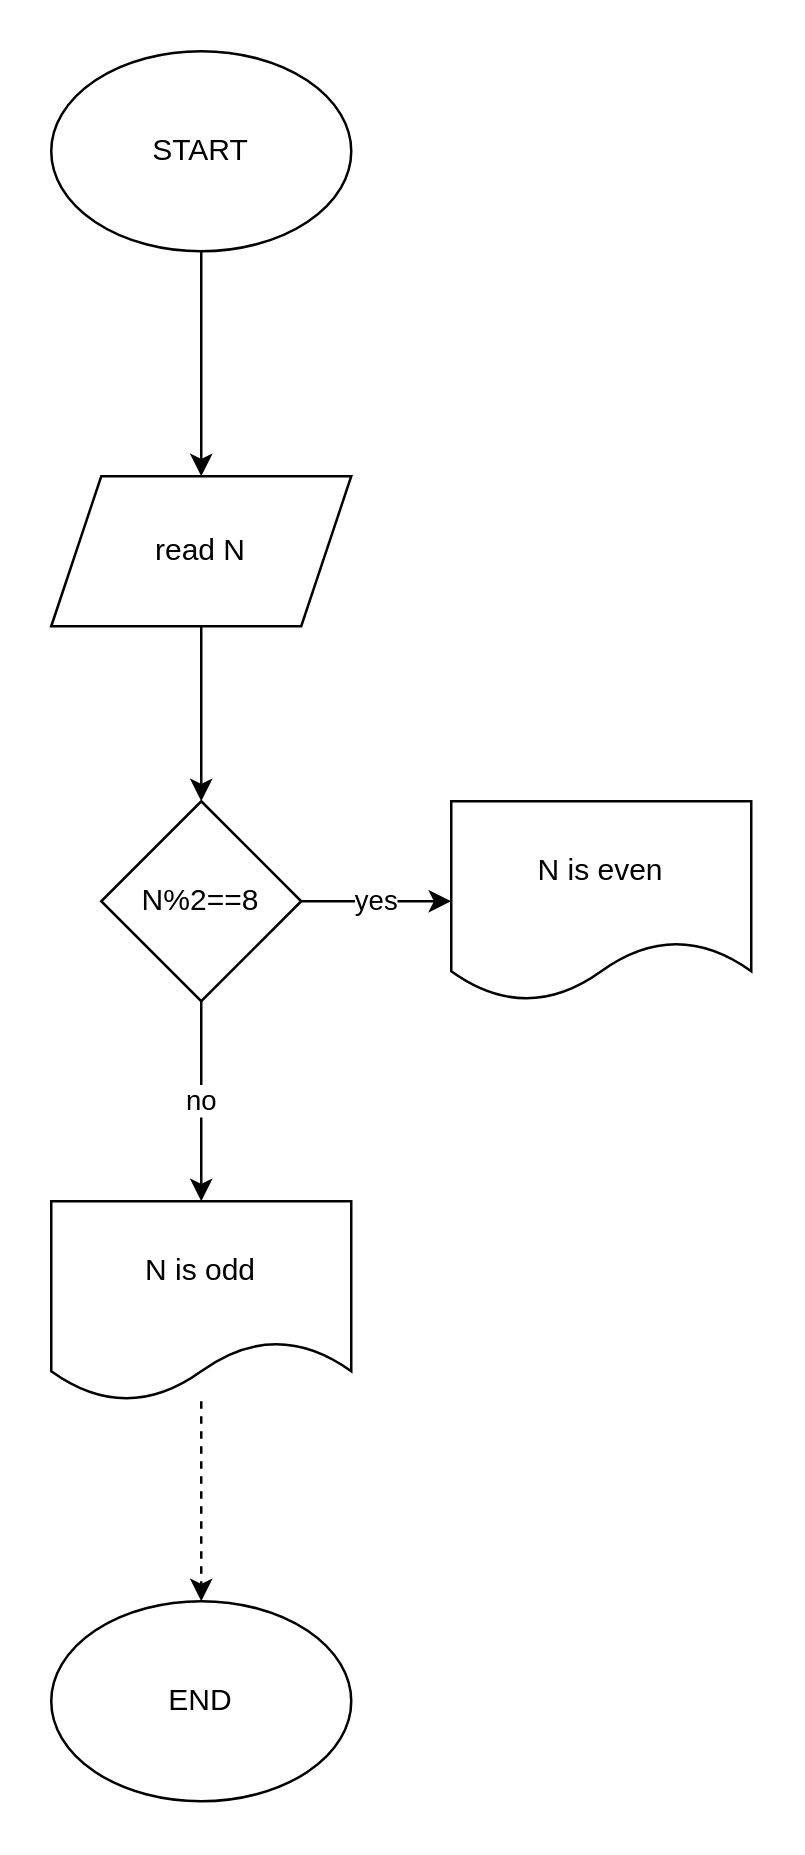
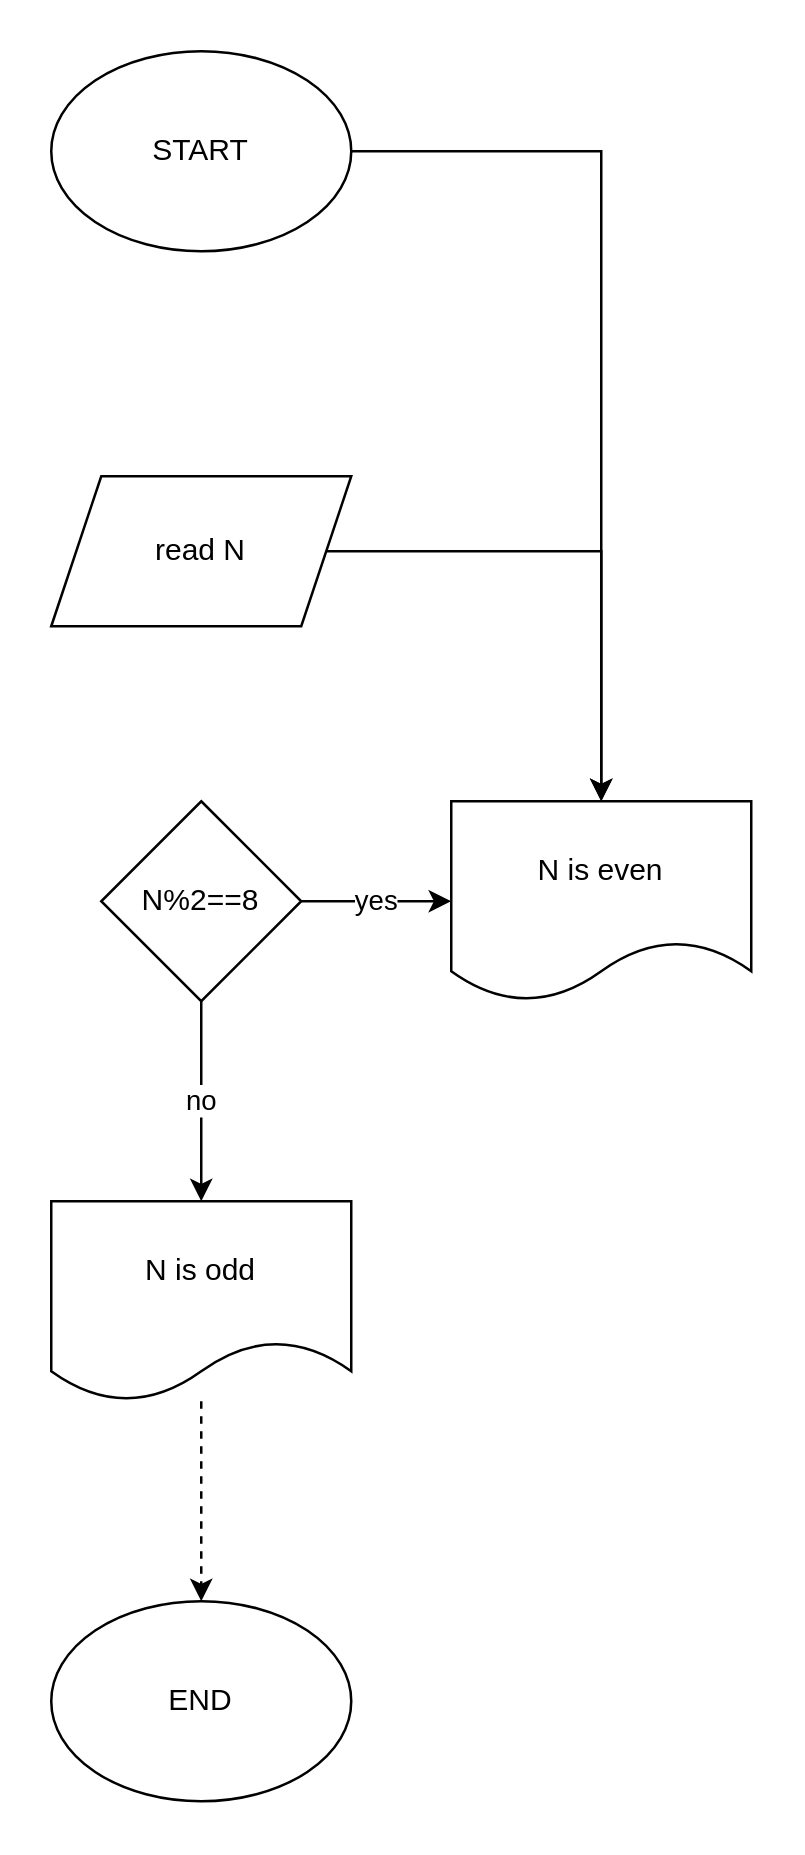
- <mxCell id="2" value="" style="edgeStyle=orthogonalEdgeStyle;rounded=0;orthogonalLoop=1;jettySize=auto;html=1;" edge="1" parent="1" source="3" target="5"><mxGeometry relative="1" as="geometry" /></mxCell>
+ <mxCell id="2" value="" style="edgeStyle=orthogonalEdgeStyle;rounded=0;orthogonalLoop=1;jettySize=auto;html=1;" edge="1" parent="1" source="3" target="9"><mxGeometry relative="1" as="geometry" /></mxCell>
- <mxCell id="4" value="" style="edgeStyle=orthogonalEdgeStyle;rounded=0;orthogonalLoop=1;jettySize=auto;html=1;" edge="1" parent="1" source="5" target="8"><mxGeometry relative="1" as="geometry" /></mxCell>
+ <mxCell id="4" value="" style="edgeStyle=orthogonalEdgeStyle;rounded=0;orthogonalLoop=1;jettySize=auto;html=1;" edge="1" parent="1" source="5" target="9"><mxGeometry relative="1" as="geometry" /></mxCell>
